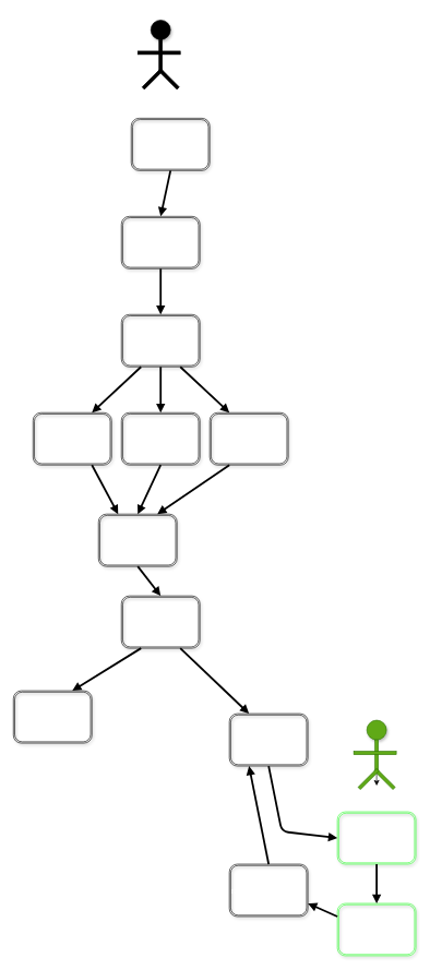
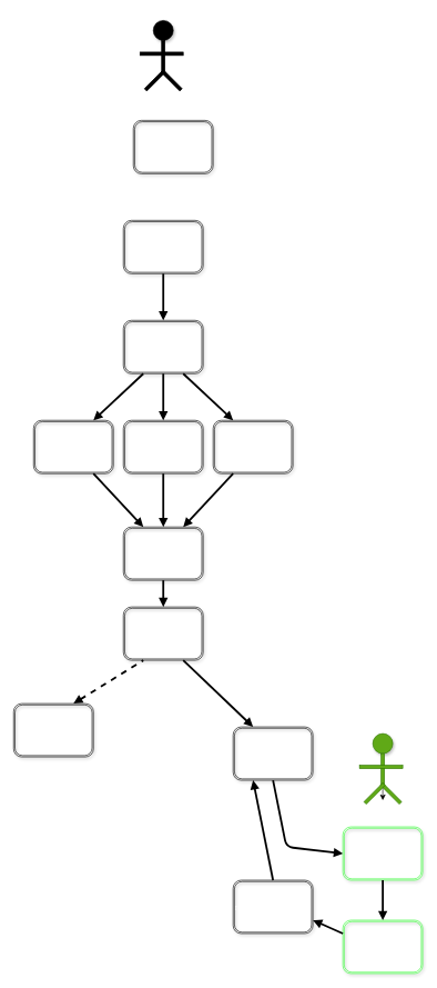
- <mxCell id="19" value="" style="endArrow=none;html=1;strokeWidth=3;fontFamily=Verdana;fontSize=13;fontColor=#FFFFFF;startArrow=block;startFill=1;entryX=0.5;entryY=1;entryDx=0;entryDy=0;exitX=0.5;exitY=0;exitDx=0;exitDy=0;" edge="1" parent="1" source="11" target="10"><mxGeometry width="50" height="50" relative="1" as="geometry"><mxPoint x="30" y="450" as="sourcePoint" /><mxPoint x="130" y="370" as="targetPoint" /><Array as="points" /></mxGeometry></mxCell>
- <mxCell id="21" value="Liste des véhicules" style="shape=ext;double=1;rounded=1;whiteSpace=wrap;html=1;shadow=1;strokeColor=default;fontFamily=Verdana;fontSize=13;fontColor=#FFFFFF;fillColor=none;gradientColor=default;" vertex="1" parent="1"><mxGeometry x="150" y="785" width="120" height="80" as="geometry" /></mxCell>
+ <mxCell id="21" value="Liste des véhicules" style="shape=ext;double=1;rounded=1;whiteSpace=wrap;html=1;shadow=1;strokeColor=default;fontFamily=Verdana;fontSize=13;fontColor=#FFFFFF;fillColor=none;gradientColor=default;" vertex="1" parent="1"><mxGeometry x="185" y="790" width="120" height="80" as="geometry" /></mxCell>
- <mxCell id="30" value="" style="endArrow=none;html=1;strokeWidth=3;fontFamily=Verdana;fontSize=13;fontColor=#FFFFFF;startArrow=block;startFill=1;entryX=0.25;entryY=1;entryDx=0;entryDy=0;exitX=0.75;exitY=0;exitDx=0;exitDy=0;" edge="1" parent="1" source="27" target="26"><mxGeometry width="50" height="50" relative="1" as="geometry"><mxPoint x="130" y="1070" as="sourcePoint" /><mxPoint x="205" y="990" as="targetPoint" /><Array as="points" /></mxGeometry></mxCell>
+ <mxCell id="30" value="" style="endArrow=none;html=1;strokeWidth=3;fontFamily=Verdana;fontSize=13;fontColor=#FFFFFF;startArrow=block;startFill=1;entryX=0.25;entryY=1;entryDx=0;entryDy=0;exitX=0.75;exitY=0;exitDx=0;exitDy=0;dashed=1;" edge="1" parent="1" source="27" target="26"><mxGeometry width="50" height="50" relative="1" as="geometry"><mxPoint x="130" y="1070" as="sourcePoint" /><mxPoint x="205" y="990" as="targetPoint" /><Array as="points" /></mxGeometry></mxCell>
